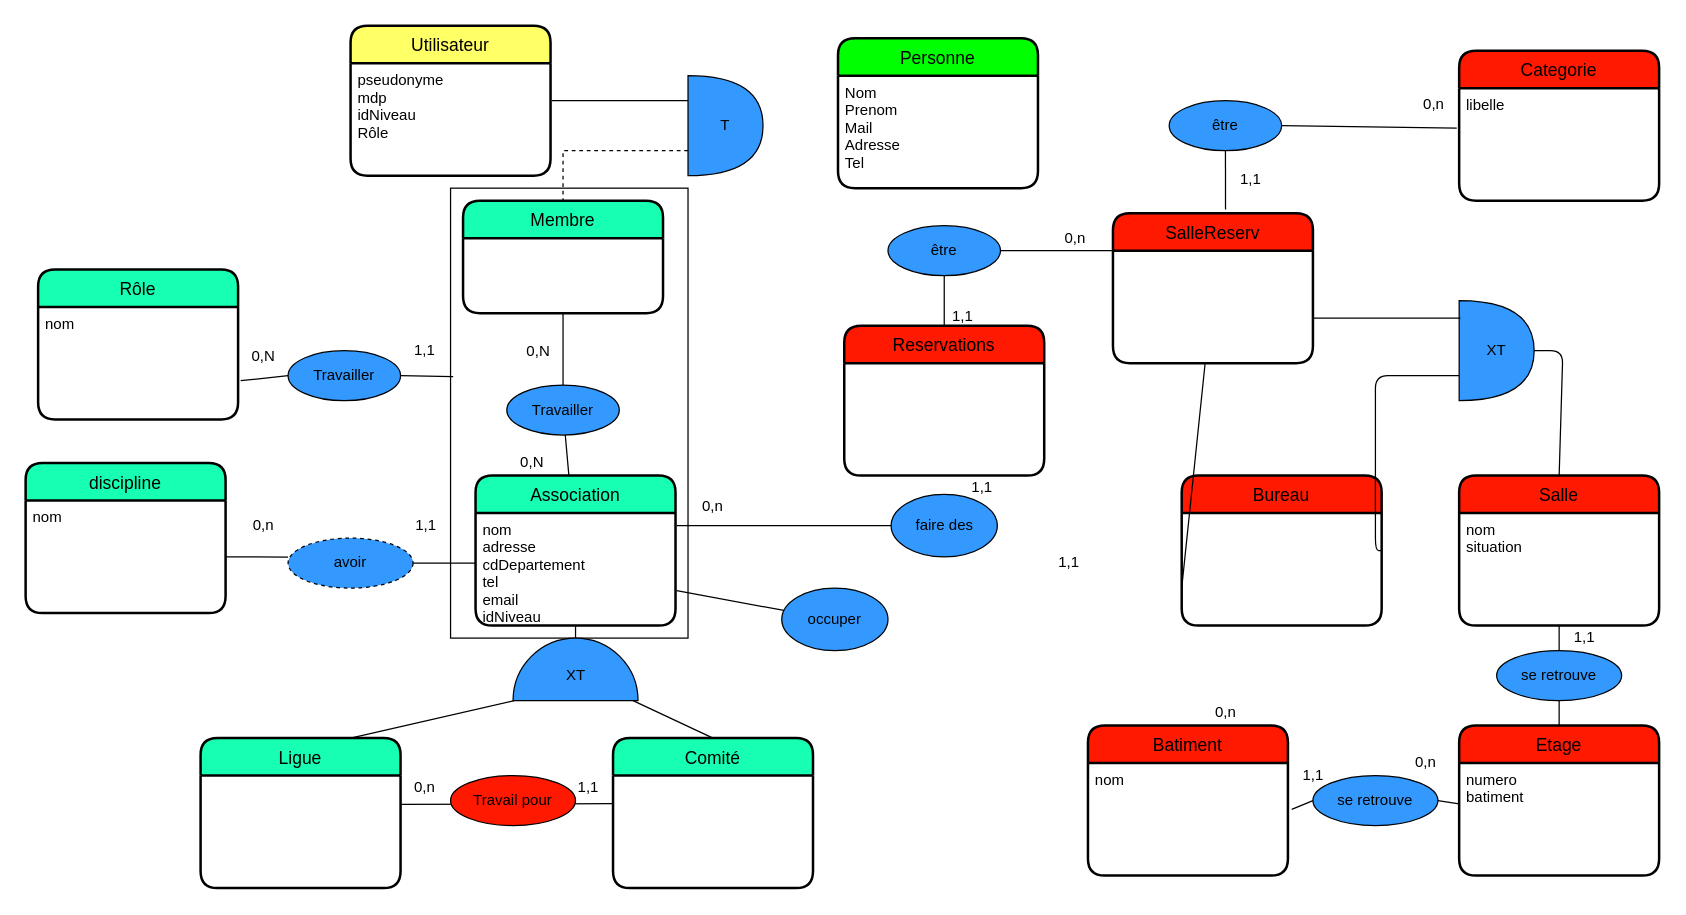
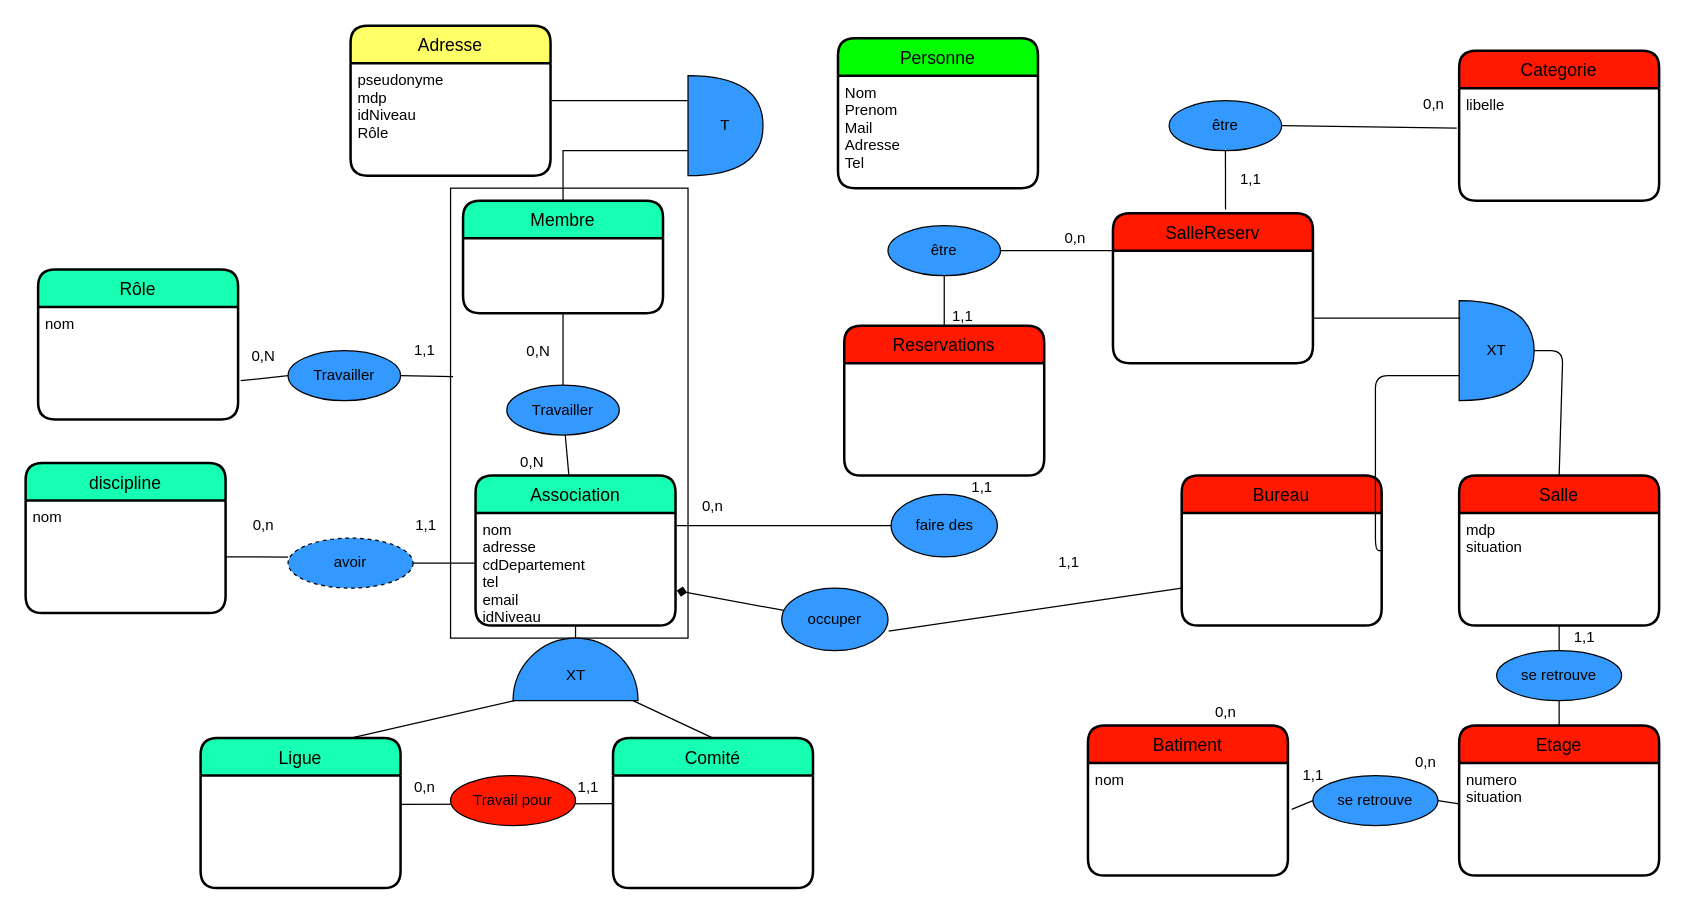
- <mxCell id="46" value="Utilisateur" style="swimlane;childLayout=stackLayout;horizontal=1;startSize=30;horizontalStack=0;rounded=1;fontSize=14;fontStyle=0;strokeWidth=2;resizeParent=0;resizeLast=1;shadow=0;dashed=0;align=center;fillColor=#FFFF66;" parent="1" vertex="1"><mxGeometry x="280" y="20" width="160" height="120" as="geometry" /></mxCell>
+ <mxCell id="46" value="Adresse" style="swimlane;childLayout=stackLayout;horizontal=1;startSize=30;horizontalStack=0;rounded=1;fontSize=14;fontStyle=0;strokeWidth=2;resizeParent=0;resizeLast=1;shadow=0;dashed=0;align=center;fillColor=#FFFF66;" parent="1" vertex="1"><mxGeometry x="280" y="20" width="160" height="120" as="geometry" /></mxCell>
- <mxCell id="39" value="" style="endArrow=none;html=1;rounded=0;exitX=0;exitY=0.75;exitDx=0;exitDy=0;exitPerimeter=0;entryX=0.5;entryY=0;entryDx=0;entryDy=0;dashed=1;" parent="1" source="37" target="50" edge="1"><mxGeometry relative="1" as="geometry"><mxPoint x="290" y="110" as="sourcePoint" /><mxPoint x="450" y="110" as="targetPoint" /><Array as="points"><mxPoint x="450" y="120" /></Array></mxGeometry></mxCell>
+ <mxCell id="39" value="" style="endArrow=none;html=1;rounded=0;exitX=0;exitY=0.75;exitDx=0;exitDy=0;exitPerimeter=0;entryX=0.5;entryY=0;entryDx=0;entryDy=0;" parent="1" source="37" target="50" edge="1"><mxGeometry relative="1" as="geometry"><mxPoint x="290" y="110" as="sourcePoint" /><mxPoint x="450" y="110" as="targetPoint" /><Array as="points"><mxPoint x="450" y="120" /></Array></mxGeometry></mxCell>
- <mxCell id="76" value="" style="endArrow=none;html=1;exitX=0;exitY=0.75;exitDx=0;exitDy=0;" edge="1" parent="1" source="64" target="59"><mxGeometry width="50" height="50" relative="1" as="geometry"><mxPoint x="890" y="470" as="sourcePoint" /><mxPoint x="540.96" y="472.01" as="targetPoint" /></mxGeometry></mxCell>
+ <mxCell id="76" value="" style="endArrow=none;html=1;entryX=1.006;entryY=0.689;entryDx=0;entryDy=0;entryPerimeter=0;exitX=0;exitY=0.75;exitDx=0;exitDy=0;" edge="1" parent="1" source="64" target="75"><mxGeometry width="50" height="50" relative="1" as="geometry"><mxPoint x="890" y="470" as="sourcePoint" /><mxPoint x="540.96" y="472.01" as="targetPoint" /></mxGeometry></mxCell>
- <mxCell id="21" value="nom&#10;situation&#10;" style="align=left;strokeColor=none;fillColor=none;spacingLeft=4;fontSize=12;verticalAlign=top;resizable=0;rotatable=0;part=1;" parent="20" vertex="1"><mxGeometry y="30" width="160" height="90" as="geometry" /></mxCell>
+ <mxCell id="21" value="mdp&#10;situation&#10;" style="align=left;strokeColor=none;fillColor=none;spacingLeft=4;fontSize=12;verticalAlign=top;resizable=0;rotatable=0;part=1;" parent="20" vertex="1"><mxGeometry y="30" width="160" height="90" as="geometry" /></mxCell>
- <mxCell id="74" value="" style="endArrow=none;html=1;entryX=1.006;entryY=0.689;entryDx=0;entryDy=0;entryPerimeter=0;" edge="1" parent="1" source="75" target="34"><mxGeometry width="50" height="50" relative="1" as="geometry"><mxPoint x="890" y="470" as="sourcePoint" /><mxPoint x="628.46" y="464.04" as="targetPoint" /></mxGeometry></mxCell>
+ <mxCell id="74" value="" style="endArrow=diamond;html=1;entryX=1.006;entryY=0.689;entryDx=0;entryDy=0;entryPerimeter=0;" edge="1" parent="1" source="75" target="34"><mxGeometry width="50" height="50" relative="1" as="geometry"><mxPoint x="890" y="470" as="sourcePoint" /><mxPoint x="628.46" y="464.04" as="targetPoint" /></mxGeometry></mxCell>
- <mxCell id="32" value="numero&#10;batiment&#10;" style="align=left;strokeColor=none;fillColor=none;spacingLeft=4;fontSize=12;verticalAlign=top;resizable=0;rotatable=0;part=1;" parent="31" vertex="1"><mxGeometry y="30" width="160" height="90" as="geometry" /></mxCell>
+ <mxCell id="32" value="numero&#10;situation&#10;" style="align=left;strokeColor=none;fillColor=none;spacingLeft=4;fontSize=12;verticalAlign=top;resizable=0;rotatable=0;part=1;" parent="31" vertex="1"><mxGeometry y="30" width="160" height="90" as="geometry" /></mxCell>
